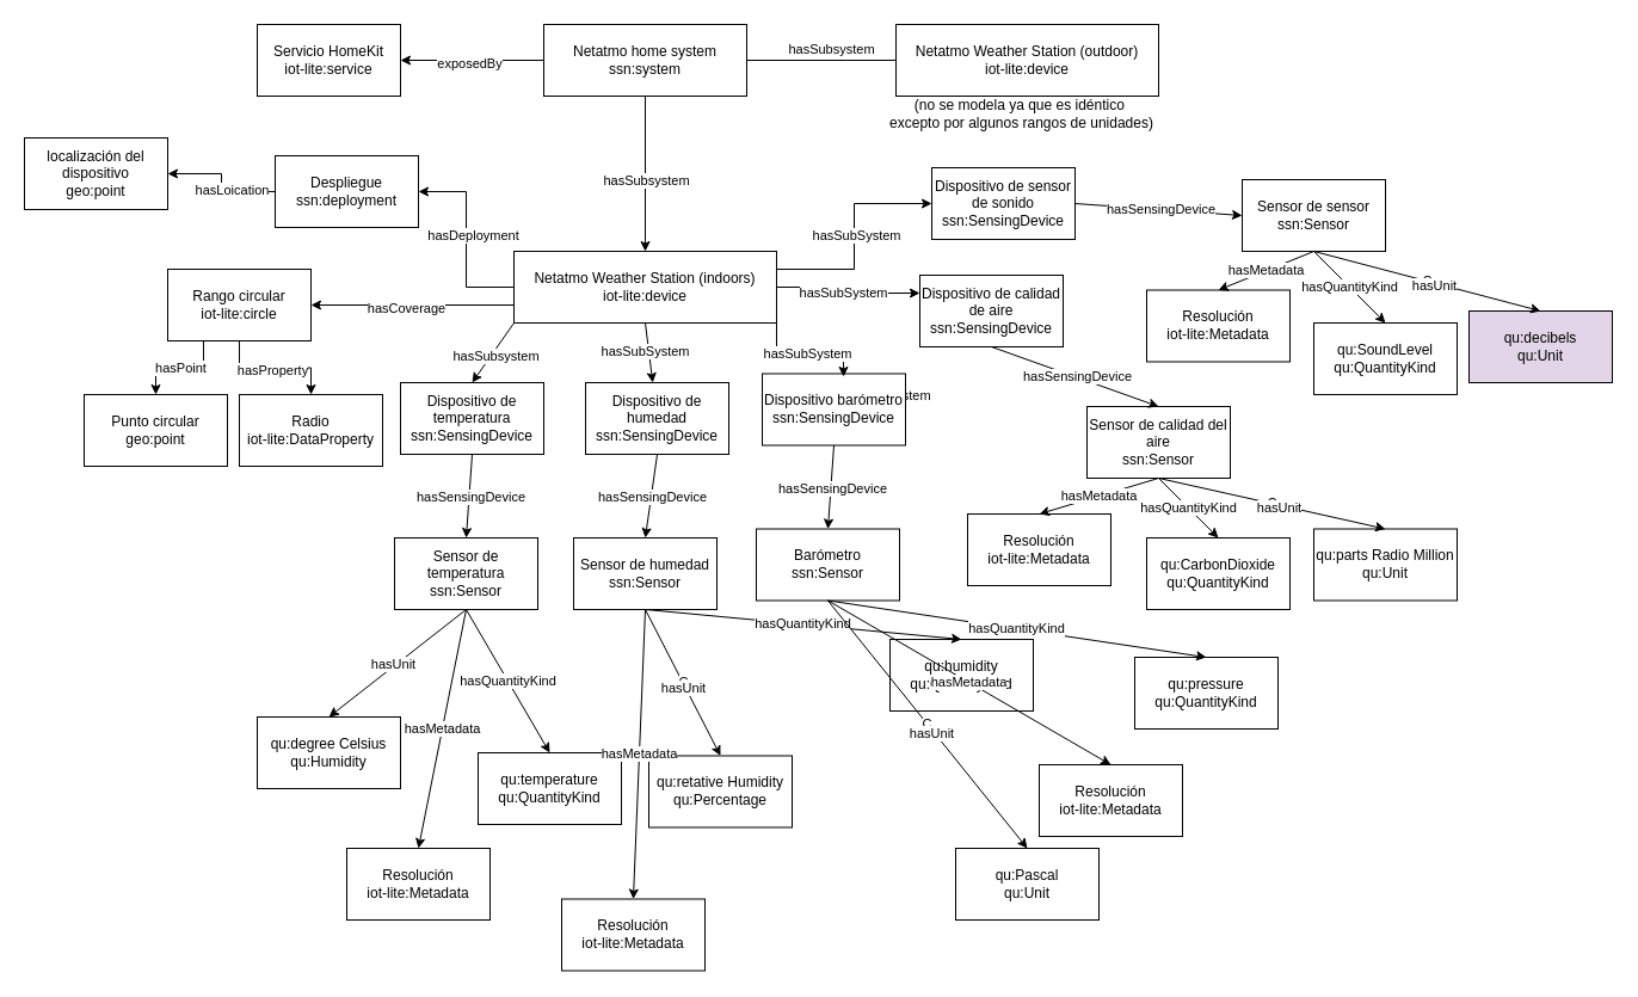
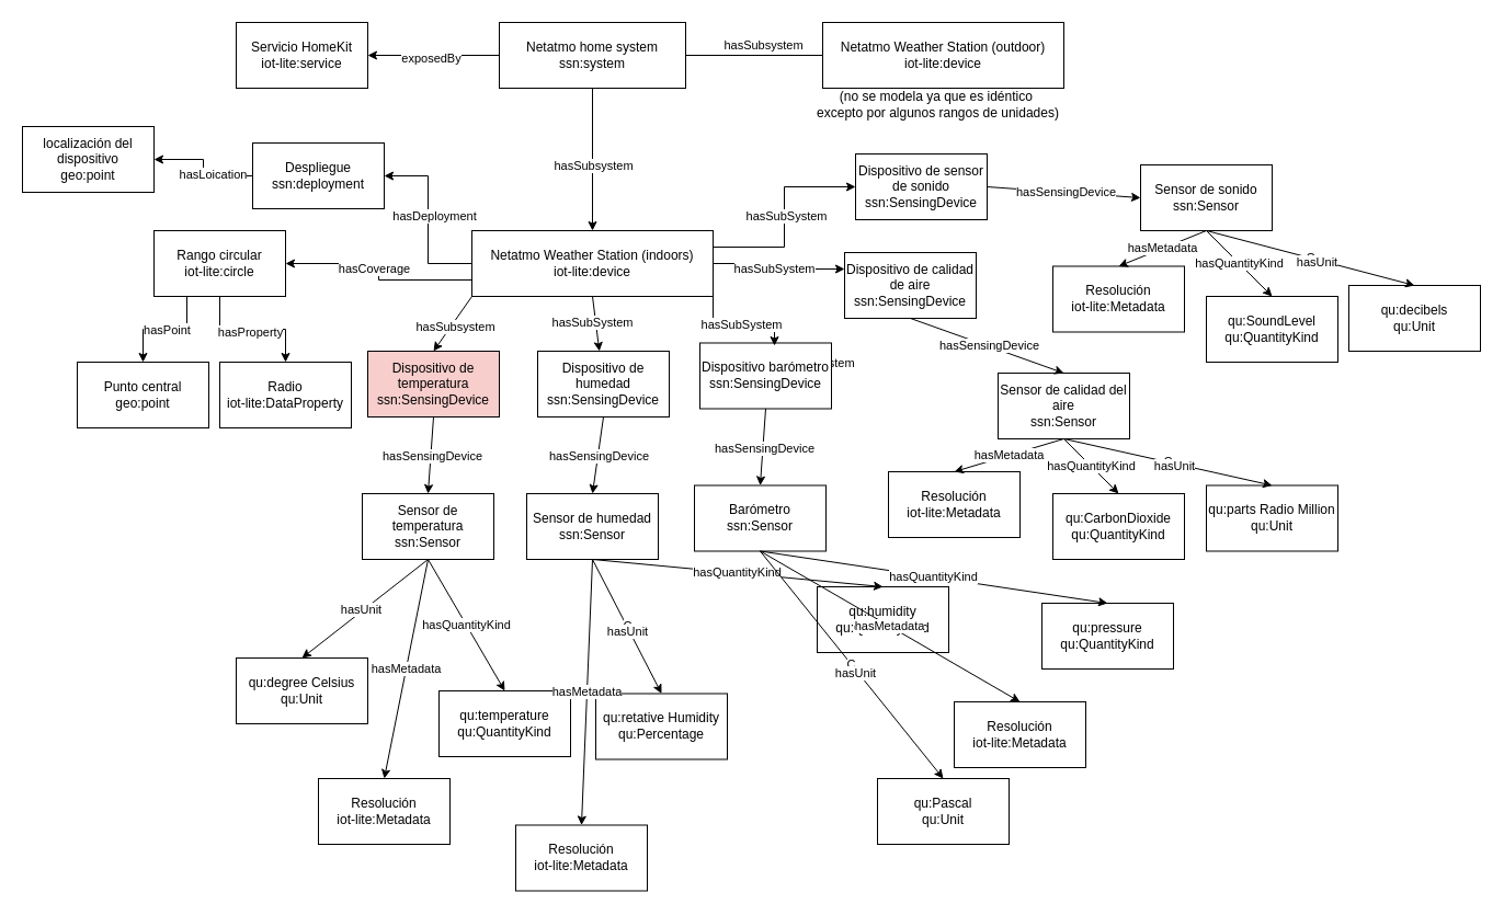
- <mxCell id="72" value="&lt;div&gt;Sensor de sensor&lt;/div&gt;&lt;div&gt;ssn:Sensor&lt;/div&gt;" style="rounded=0;whiteSpace=wrap;html=1;" vertex="1" parent="1"><mxGeometry x="1040" y="150" width="120" height="60" as="geometry" /></mxCell>
+ <mxCell id="72" value="&lt;div&gt;Sensor de sonido&lt;/div&gt;&lt;div&gt;ssn:Sensor&lt;/div&gt;" style="rounded=0;whiteSpace=wrap;html=1;" vertex="1" parent="1"><mxGeometry x="1040" y="150" width="120" height="60" as="geometry" /></mxCell>
- <mxCell id="90" value="&lt;div&gt;Rango circular&lt;/div&gt;&lt;div&gt;iot-lite:circle&lt;/div&gt;" style="rounded=0;whiteSpace=wrap;html=1;" vertex="1" parent="1"><mxGeometry x="140" y="225" width="120" height="60" as="geometry" /></mxCell>
+ <mxCell id="90" value="&lt;div&gt;Rango circular&lt;/div&gt;&lt;div&gt;iot-lite:circle&lt;/div&gt;" style="rounded=0;whiteSpace=wrap;html=1;" vertex="1" parent="1"><mxGeometry x="140" y="210" width="120" height="60" as="geometry" /></mxCell>
- <mxCell id="73" value="&lt;div&gt;&lt;div&gt;qu:decibels&lt;/div&gt;&lt;/div&gt;&lt;div&gt;qu:Unit&lt;/div&gt;" style="rounded=0;whiteSpace=wrap;html=1;fillColor=#e1d5e7;" vertex="1" parent="1"><mxGeometry x="1230" y="260" width="120" height="60" as="geometry" /></mxCell>
+ <mxCell id="73" value="&lt;div&gt;&lt;div&gt;qu:decibels&lt;/div&gt;&lt;/div&gt;&lt;div&gt;qu:Unit&lt;/div&gt;" style="rounded=0;whiteSpace=wrap;html=1;" vertex="1" parent="1"><mxGeometry x="1230" y="260" width="120" height="60" as="geometry" /></mxCell>
- <mxCell id="20" value="Dispositivo de temperatura&lt;br&gt;&lt;div&gt;ssn:SensingDevice&lt;/div&gt;" style="rounded=0;whiteSpace=wrap;html=1;" vertex="1" parent="1"><mxGeometry x="335" y="320" width="120" height="60" as="geometry" /></mxCell>
+ <mxCell id="20" value="Dispositivo de temperatura&lt;br&gt;&lt;div&gt;ssn:SensingDevice&lt;/div&gt;" style="rounded=0;whiteSpace=wrap;html=1;fillColor=#f8cecc;" vertex="1" parent="1"><mxGeometry x="335" y="320" width="120" height="60" as="geometry" /></mxCell>
- <mxCell id="91" value="&lt;div&gt;Punto circular&lt;/div&gt;&lt;div&gt;geo:point&lt;/div&gt;" style="rounded=0;whiteSpace=wrap;html=1;" vertex="1" parent="1"><mxGeometry x="70" y="330" width="120" height="60" as="geometry" /></mxCell>
+ <mxCell id="91" value="&lt;div&gt;Punto central&lt;/div&gt;&lt;div&gt;geo:point&lt;/div&gt;" style="rounded=0;whiteSpace=wrap;html=1;" vertex="1" parent="1"><mxGeometry x="70" y="330" width="120" height="60" as="geometry" /></mxCell>
- <mxCell id="22" value="&lt;div&gt;&lt;div&gt;qu:degree Celsius&lt;/div&gt;&lt;/div&gt;&lt;div&gt;qu:Humidity&lt;/div&gt;" style="rounded=0;whiteSpace=wrap;html=1;" vertex="1" parent="1"><mxGeometry x="215" y="600" width="120" height="60" as="geometry" /></mxCell>
+ <mxCell id="22" value="&lt;div&gt;&lt;div&gt;qu:degree Celsius&lt;/div&gt;&lt;/div&gt;&lt;div&gt;qu:Unit&lt;/div&gt;" style="rounded=0;whiteSpace=wrap;html=1;" vertex="1" parent="1"><mxGeometry x="215" y="600" width="120" height="60" as="geometry" /></mxCell>
